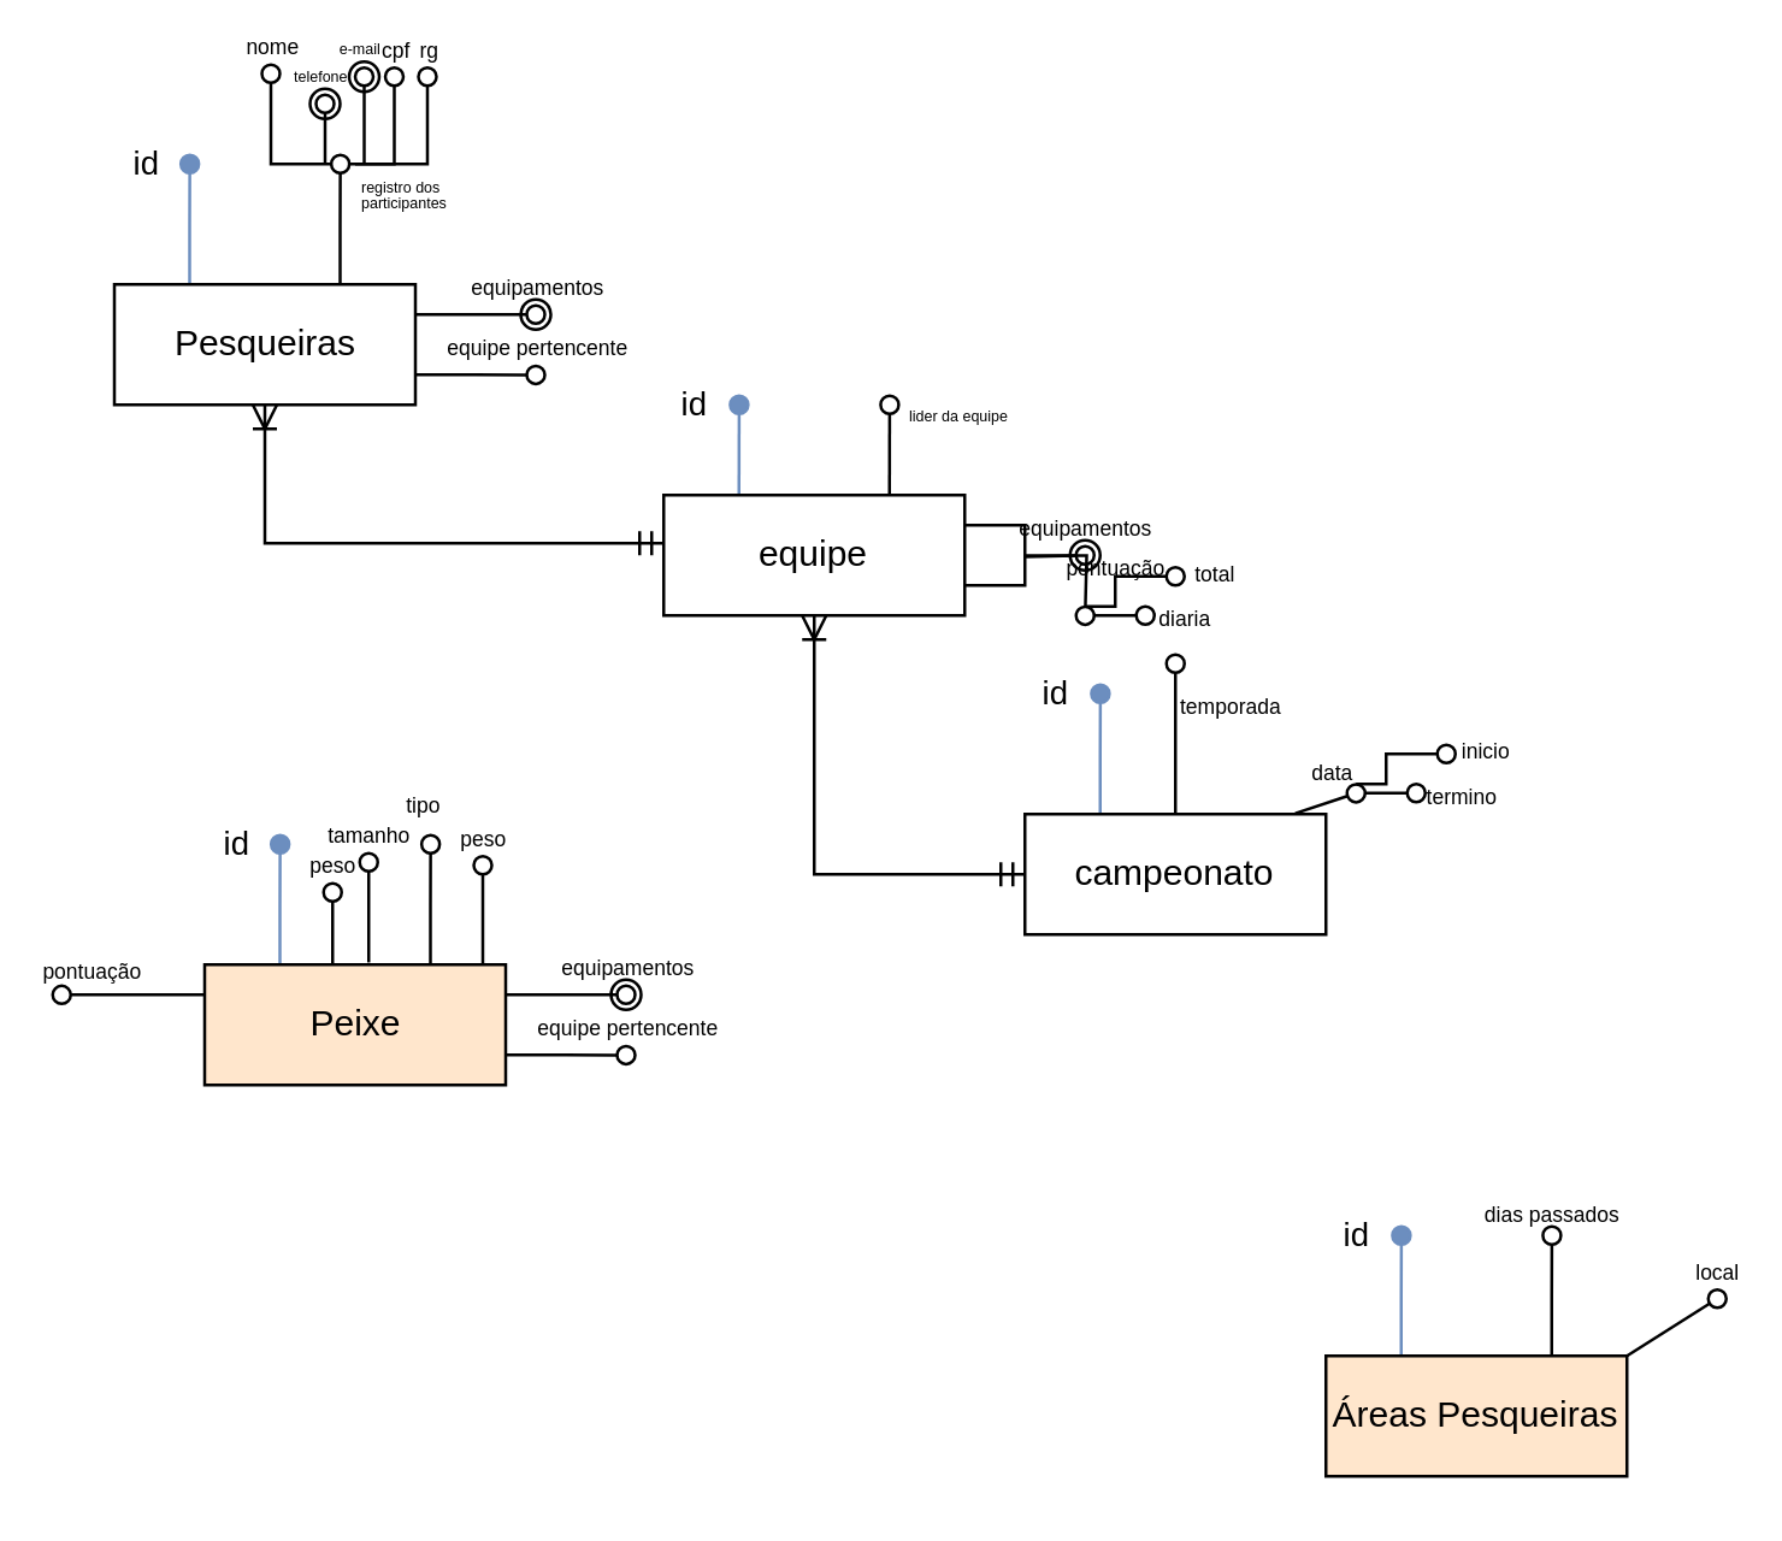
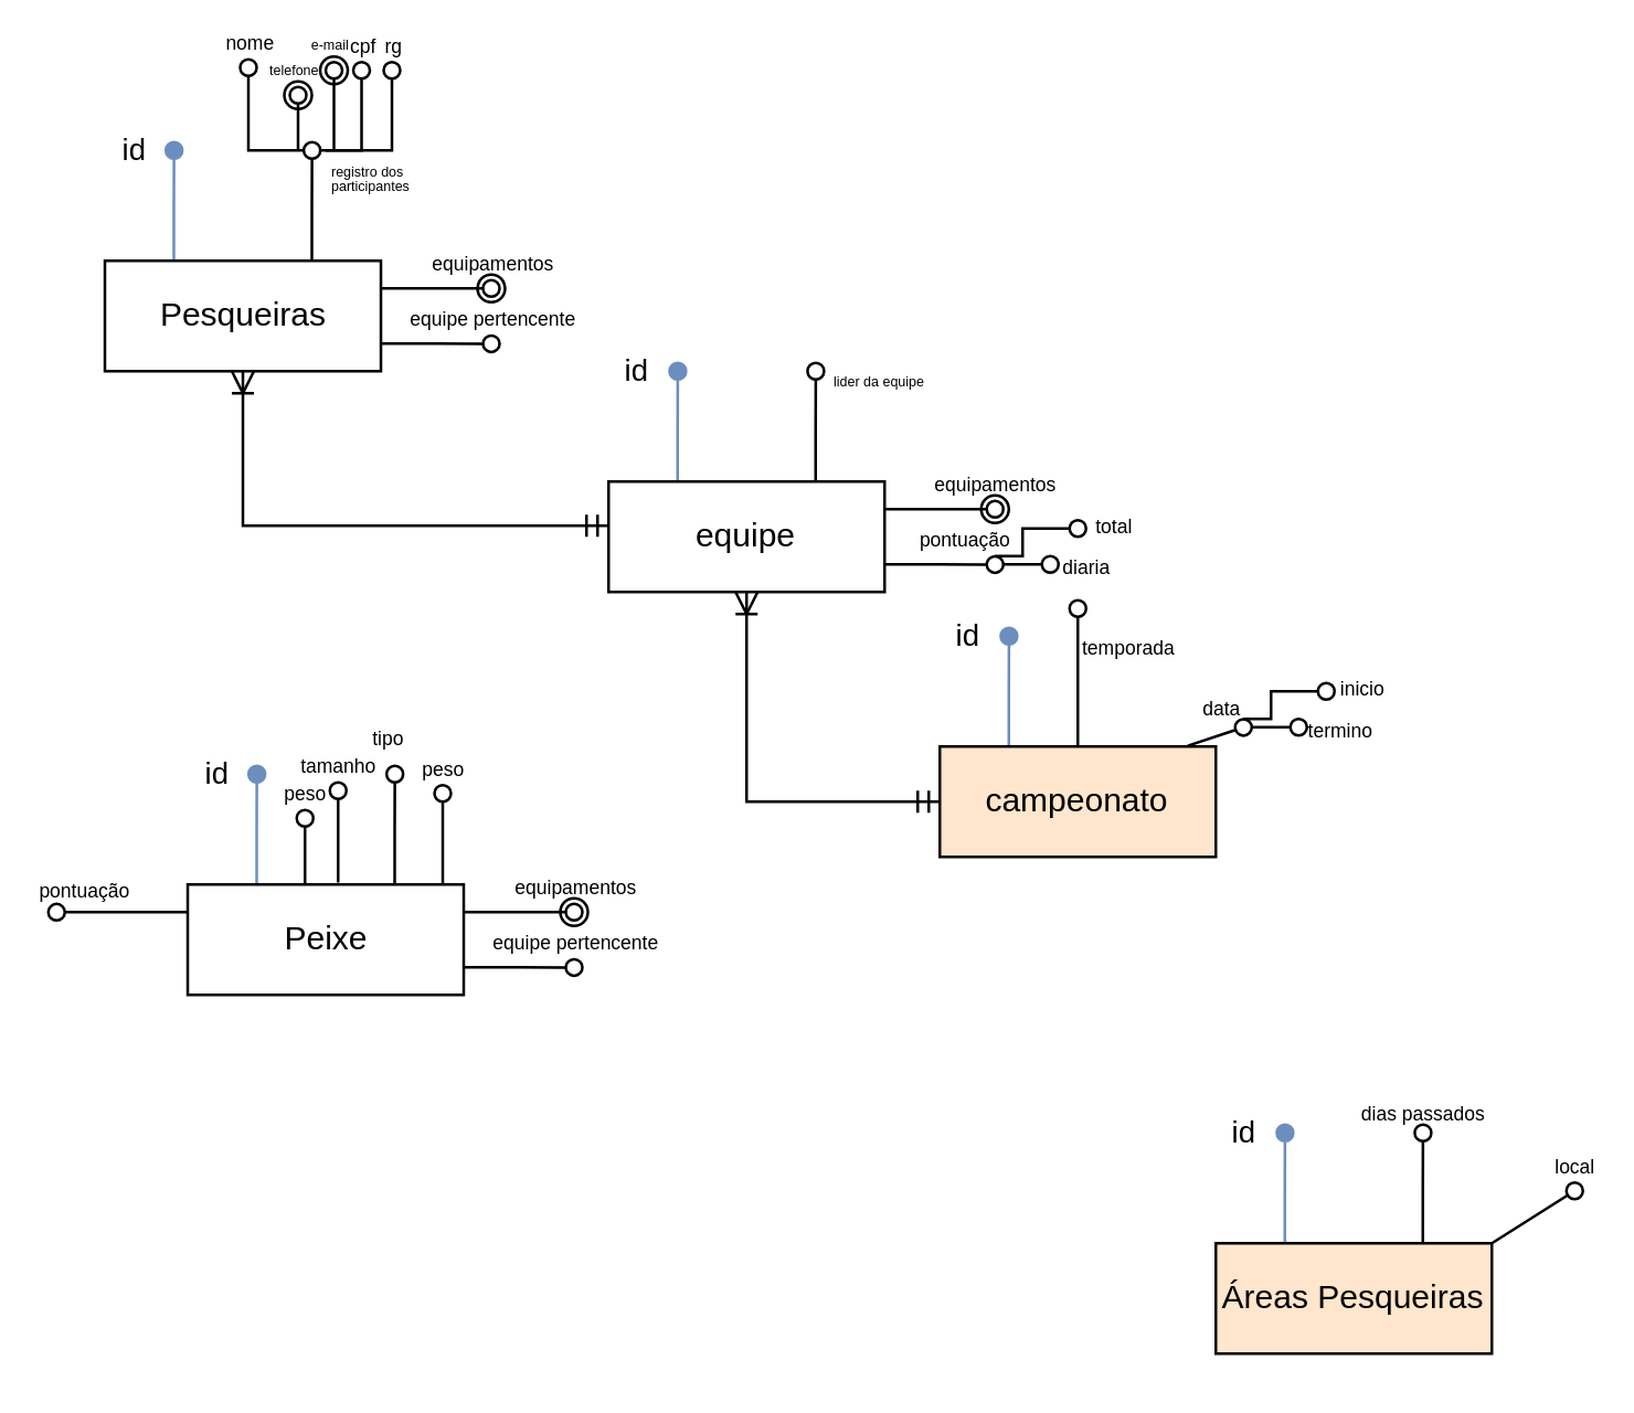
- <mxCell id="21" value="equipe" style="whiteSpace=wrap;html=1;align=center;" vertex="1" parent="1"><mxGeometry x="220" y="164" width="100" height="40" as="geometry" /></mxCell>
+ <mxCell id="21" value="equipe" style="whiteSpace=wrap;html=1;align=center;" vertex="1" parent="1"><mxGeometry x="220" y="174" width="100" height="40" as="geometry" /></mxCell>
- <mxCell id="28" value="campeonato" style="whiteSpace=wrap;html=1;align=center;" vertex="1" parent="1"><mxGeometry x="340" y="270" width="100" height="40" as="geometry" /></mxCell>
+ <mxCell id="28" value="campeonato" style="whiteSpace=wrap;html=1;align=center;fillColor=#ffe6cc;" vertex="1" parent="1"><mxGeometry x="340" y="270" width="100" height="40" as="geometry" /></mxCell>
- <mxCell id="35" value="Peixe" style="whiteSpace=wrap;html=1;align=center;fillColor=#ffe6cc;" vertex="1" parent="1"><mxGeometry x="67.5" y="320" width="100" height="40" as="geometry" /></mxCell>
+ <mxCell id="35" value="Peixe" style="whiteSpace=wrap;html=1;align=center;" vertex="1" parent="1"><mxGeometry x="67.5" y="320" width="100" height="40" as="geometry" /></mxCell>
